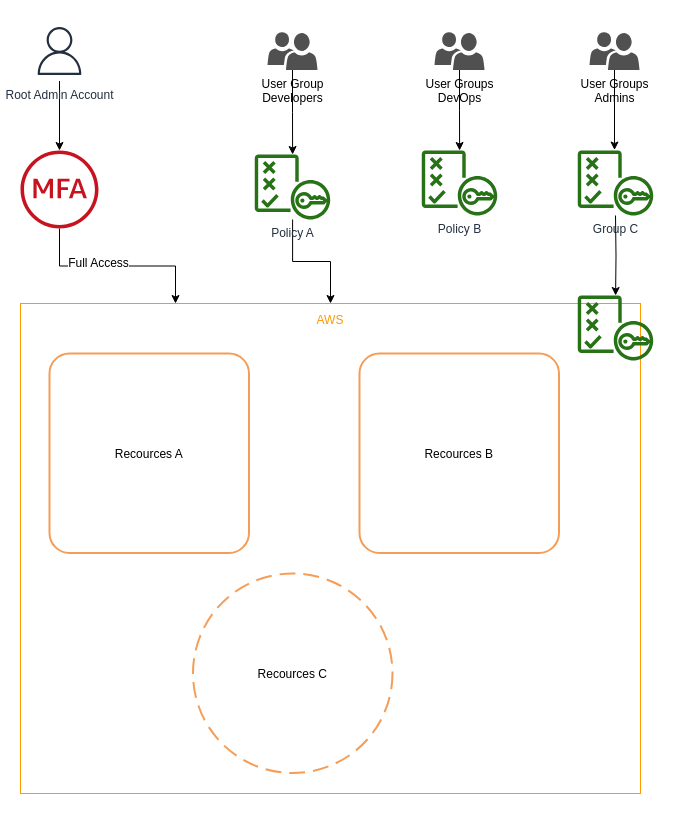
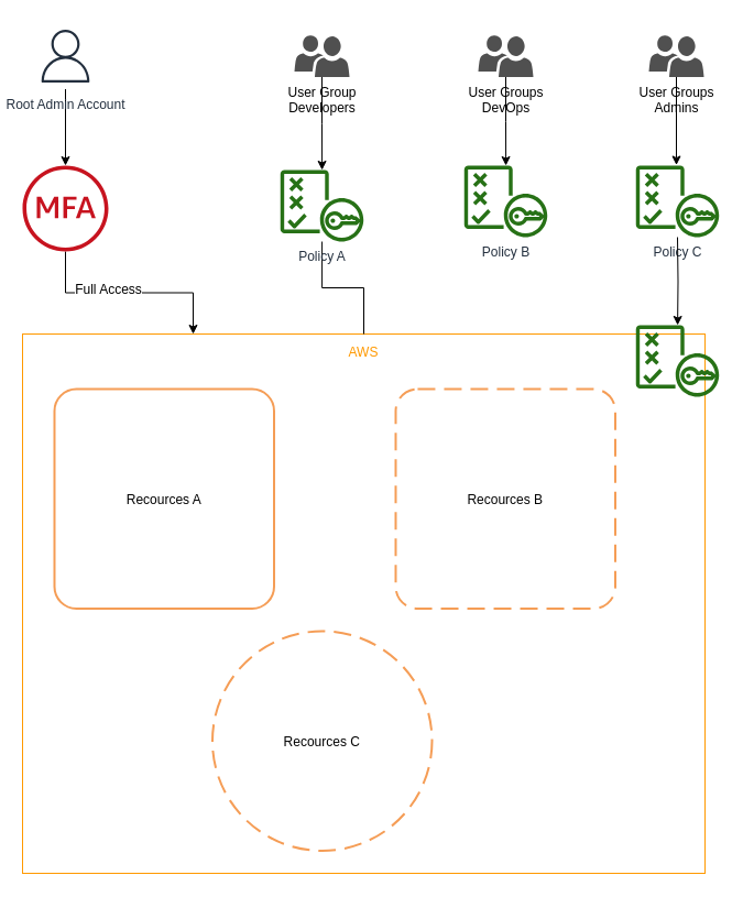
- <mxCell id="20" value="Group C" style="outlineConnect=0;fontColor=#232F3E;gradientColor=none;fillColor=#277116;strokeColor=none;dashed=0;verticalLabelPosition=bottom;verticalAlign=top;align=center;html=1;fontSize=12;fontStyle=0;aspect=fixed;pointerEvents=1;shape=mxgraph.aws4.policy;" vertex="1" parent="1"><mxGeometry x="577" y="150" width="76" height="65" as="geometry" /></mxCell>
+ <mxCell id="20" value="Policy C" style="outlineConnect=0;fontColor=#232F3E;gradientColor=none;fillColor=#277116;strokeColor=none;dashed=0;verticalLabelPosition=bottom;verticalAlign=top;align=center;html=1;fontSize=12;fontStyle=0;aspect=fixed;pointerEvents=1;shape=mxgraph.aws4.policy;" vertex="1" parent="1"><mxGeometry x="577" y="150" width="76" height="65" as="geometry" /></mxCell>
- <mxCell id="17" value="" style="edgeStyle=orthogonalEdgeStyle;rounded=0;orthogonalLoop=1;jettySize=auto;html=1;" edge="1" parent="1" source="18" target="9"><mxGeometry relative="1" as="geometry" /></mxCell>
+ <mxCell id="17" value="" style="edgeStyle=orthogonalEdgeStyle;rounded=0;orthogonalLoop=1;jettySize=auto;html=1;endArrow=none;" edge="1" parent="1" source="18" target="9"><mxGeometry relative="1" as="geometry" /></mxCell>
- <mxCell id="15" value="Recources B" style="rounded=1;arcSize=10;dashed=0;strokeColor=#F59D56;fillColor=none;gradientColor=none;dashPattern=8 4;strokeWidth=2;" vertex="1" parent="1"><mxGeometry x="359" y="353" width="199.5" height="199.5" as="geometry" /></mxCell>
+ <mxCell id="15" value="Recources B" style="rounded=1;arcSize=10;dashed=1;strokeColor=#F59D56;fillColor=none;gradientColor=none;dashPattern=8 4;strokeWidth=2;" vertex="1" parent="1"><mxGeometry x="359" y="353" width="199.5" height="199.5" as="geometry" /></mxCell>
